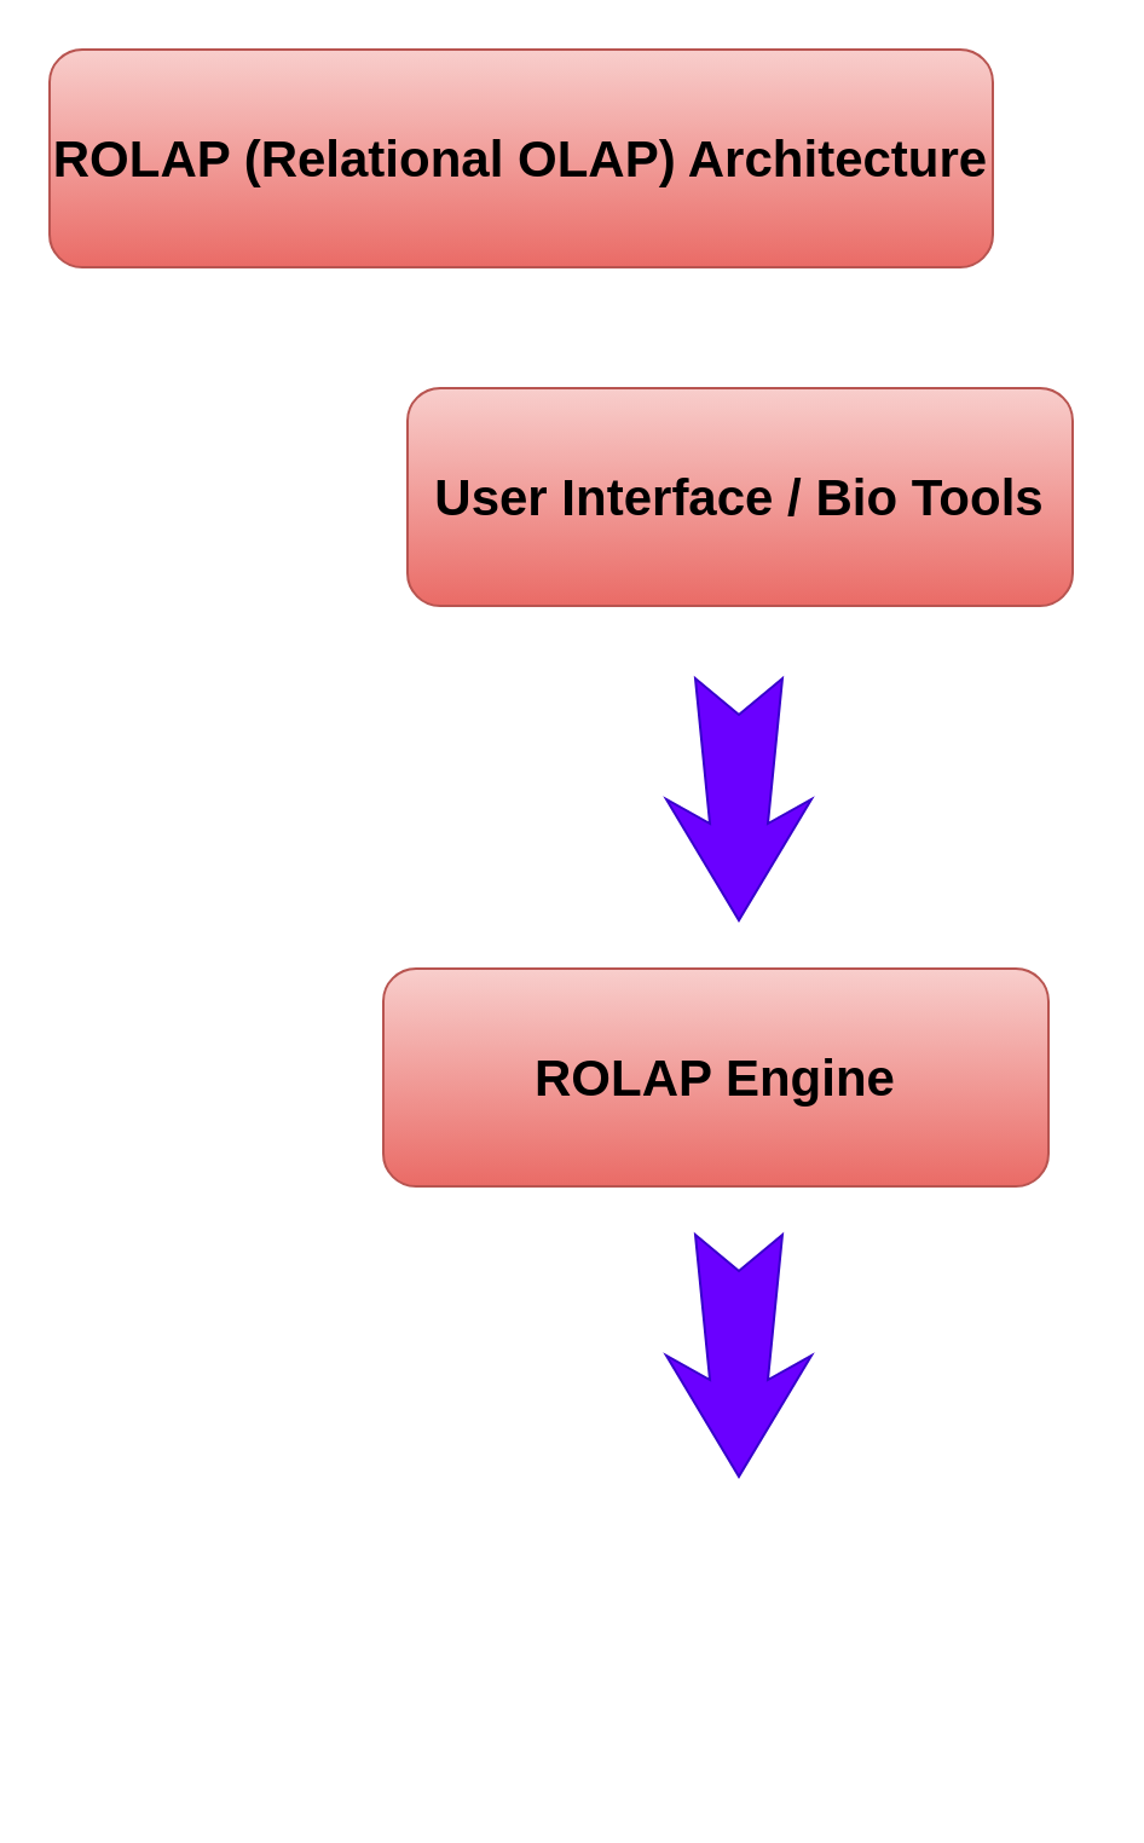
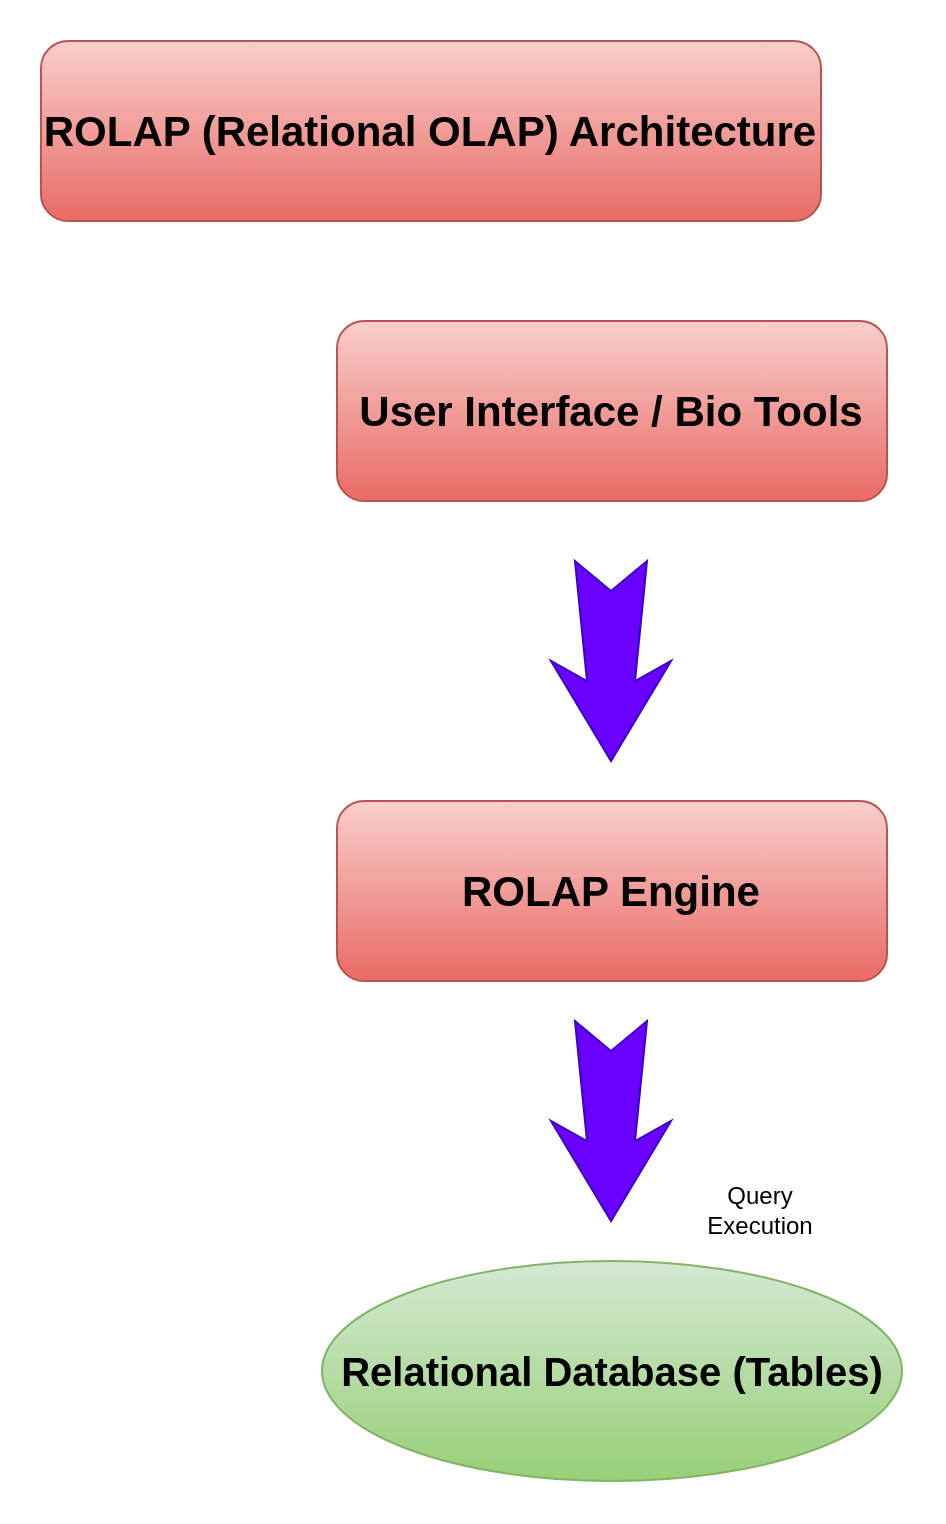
- <mxCell id="4" value="&lt;font style=&quot;font-size: 21px;&quot;&gt;&lt;b style=&quot;&quot;&gt;ROLAP Engine&lt;/b&gt;&lt;/font&gt;" style="rounded=1;whiteSpace=wrap;html=1;fillColor=#f8cecc;strokeColor=#b85450;gradientColor=#ea6b66;" vertex="1" parent="1"><mxGeometry x="158" y="400" width="275" height="90" as="geometry" /></mxCell>
+ <mxCell id="4" value="&lt;font style=&quot;font-size: 21px;&quot;&gt;&lt;b style=&quot;&quot;&gt;ROLAP Engine&lt;/b&gt;&lt;/font&gt;" style="rounded=1;whiteSpace=wrap;html=1;fillColor=#f8cecc;strokeColor=#b85450;gradientColor=#ea6b66;" vertex="1" parent="1"><mxGeometry x="168" y="400" width="275" height="90" as="geometry" /></mxCell>
+ <mxCell id="7" value="Query Execution" style="text;html=1;whiteSpace=wrap;strokeColor=none;fillColor=none;align=center;verticalAlign=middle;rounded=0;" vertex="1" parent="1"><mxGeometry x="355" y="590" width="50" height="30" as="geometry" /></mxCell>
+ <mxCell id="5" value="&lt;b&gt;&lt;font style=&quot;font-size: 20px;&quot;&gt;Relational Database (Tables&lt;/font&gt;&lt;font style=&quot;font-size: 20px;&quot;&gt;)&lt;/font&gt;&lt;/b&gt;" style="ellipse;whiteSpace=wrap;html=1;fillColor=#d5e8d4;gradientColor=#97d077;strokeColor=#82b366;" vertex="1" parent="1"><mxGeometry x="160.5" y="630" width="290" height="110" as="geometry" /></mxCell>
